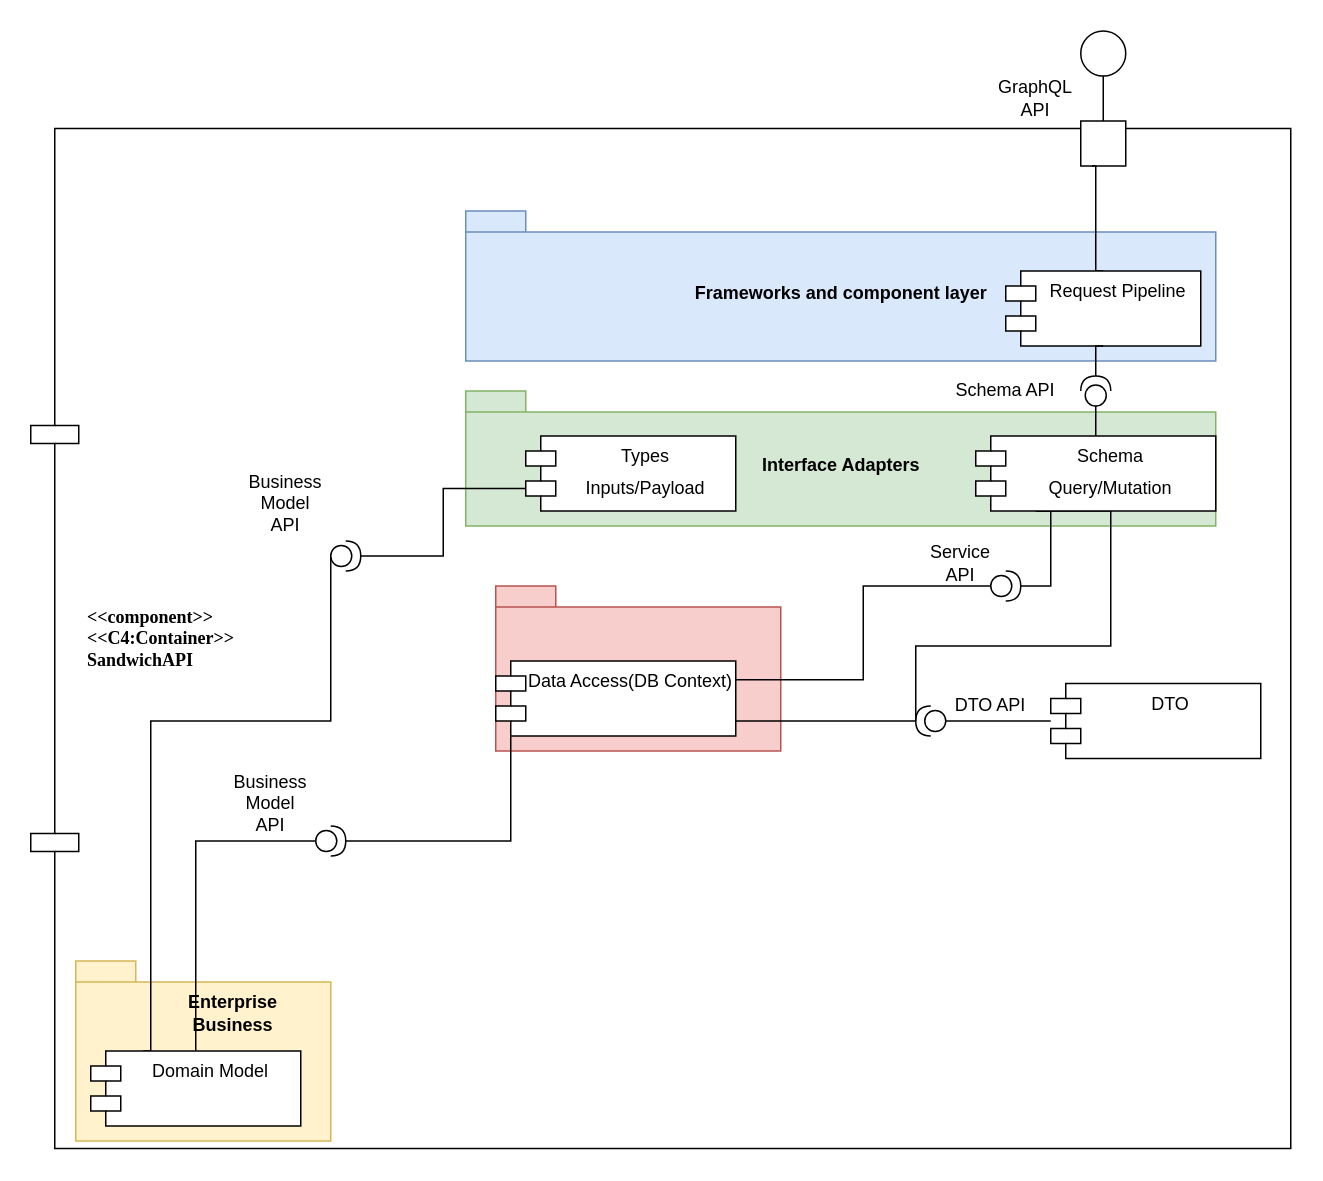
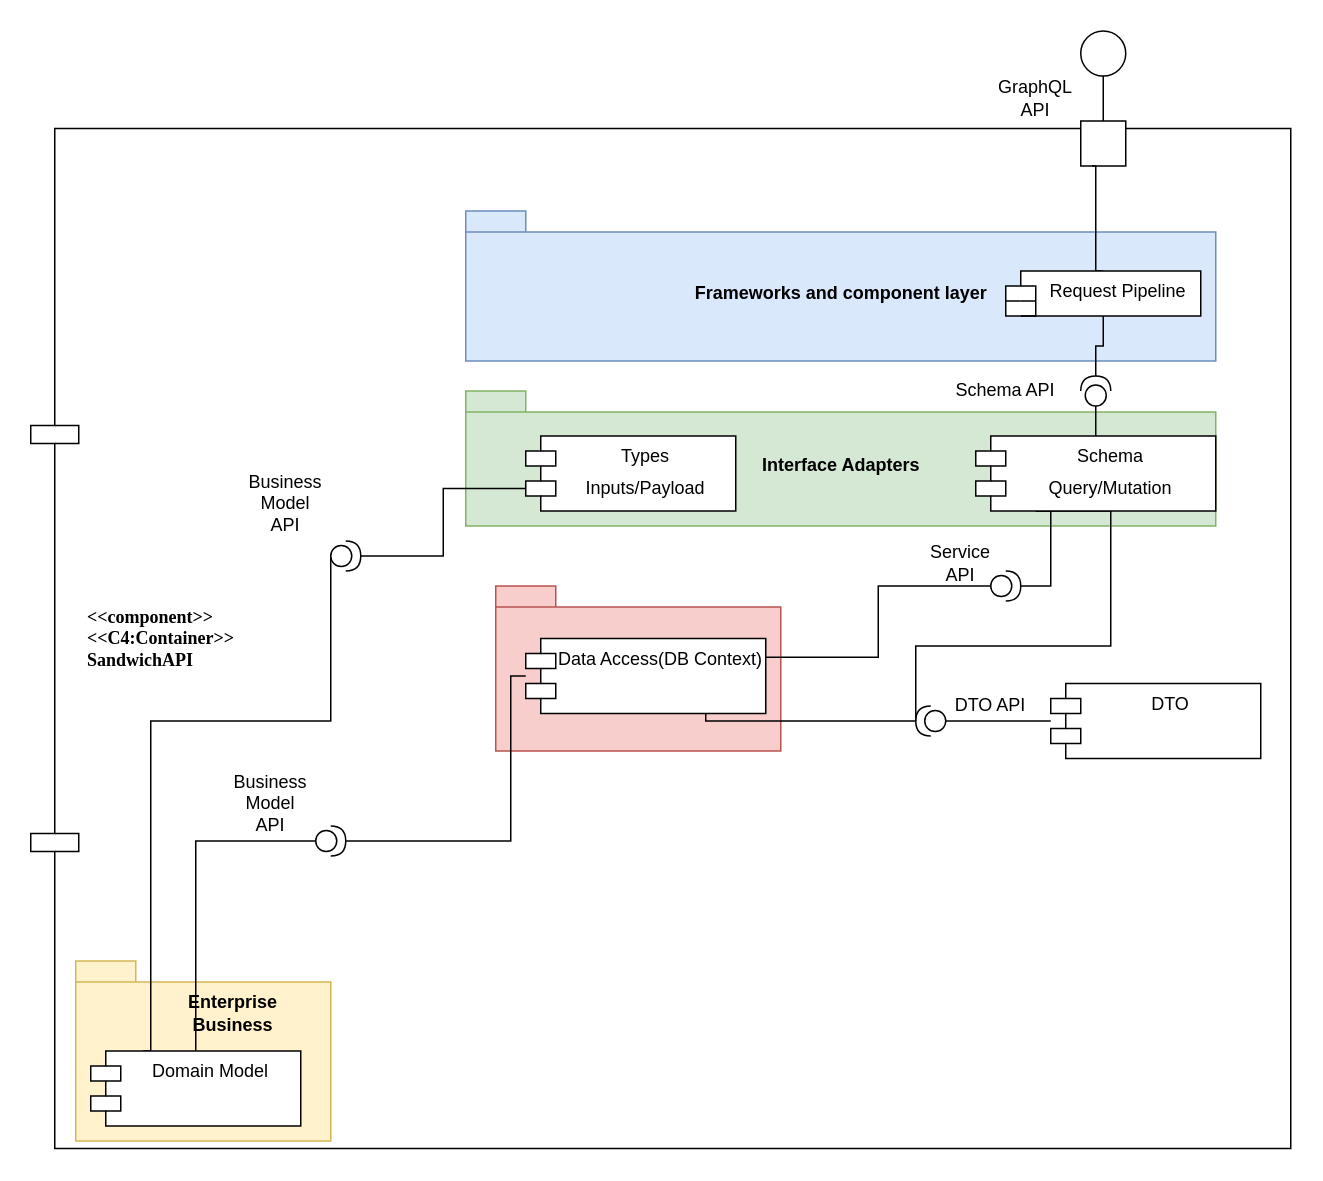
- <mxCell id="12" value="Request Pipeline" style="shape=module;align=left;spacingLeft=20;align=center;verticalAlign=top;" parent="1" vertex="1"><mxGeometry x="670" y="180" width="130" height="50" as="geometry" /></mxCell>
+ <mxCell id="12" value="Request Pipeline" style="shape=module;align=left;spacingLeft=20;align=center;verticalAlign=top;" parent="1" vertex="1"><mxGeometry x="670" y="180" width="130" height="30" as="geometry" /></mxCell>
- <mxCell id="29" value="Data Access(DB Context)" style="shape=module;align=left;spacingLeft=20;align=center;verticalAlign=top;" parent="1" vertex="1"><mxGeometry x="330" y="440" width="160" height="50" as="geometry" /></mxCell>
+ <mxCell id="29" value="Data Access(DB Context)" style="shape=module;align=left;spacingLeft=20;align=center;verticalAlign=top;" parent="1" vertex="1"><mxGeometry x="350" y="425" width="160" height="50" as="geometry" /></mxCell>
